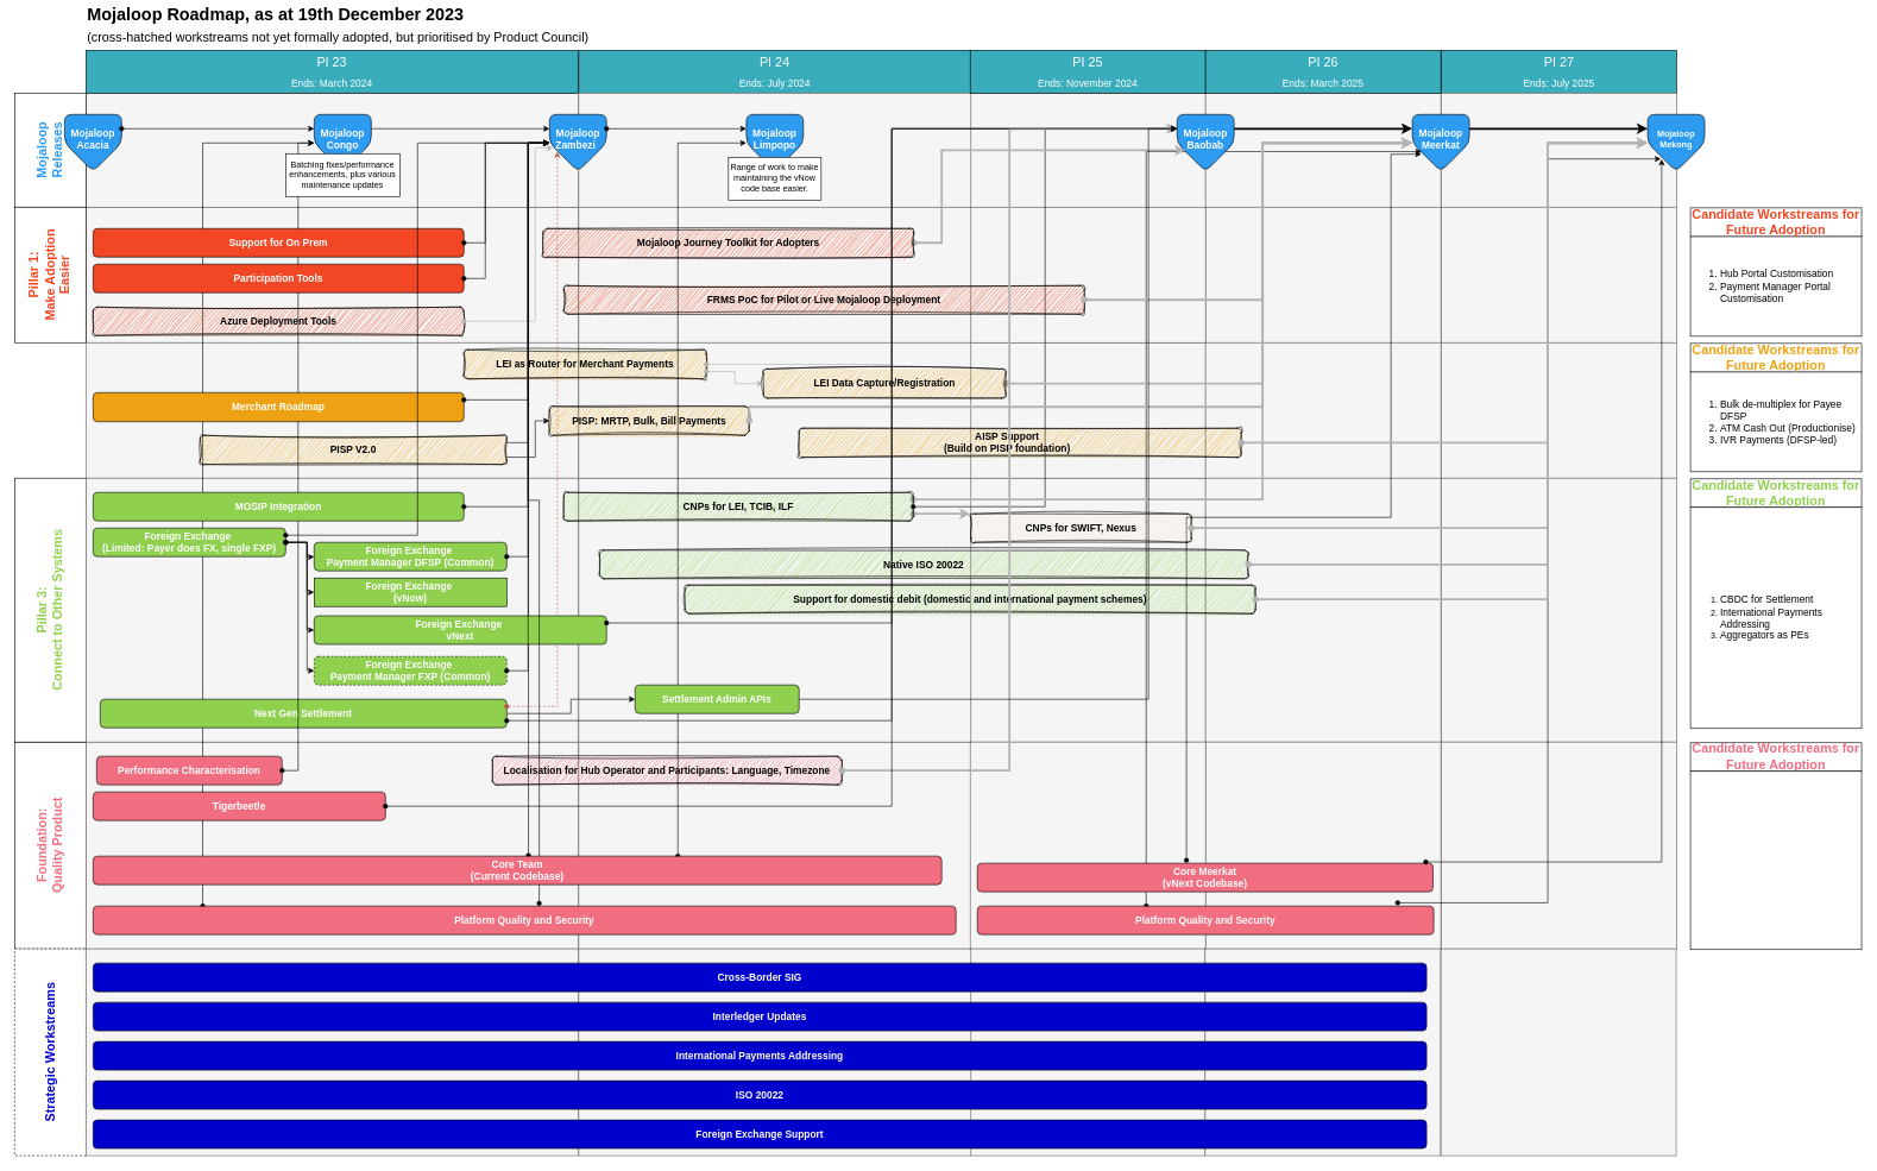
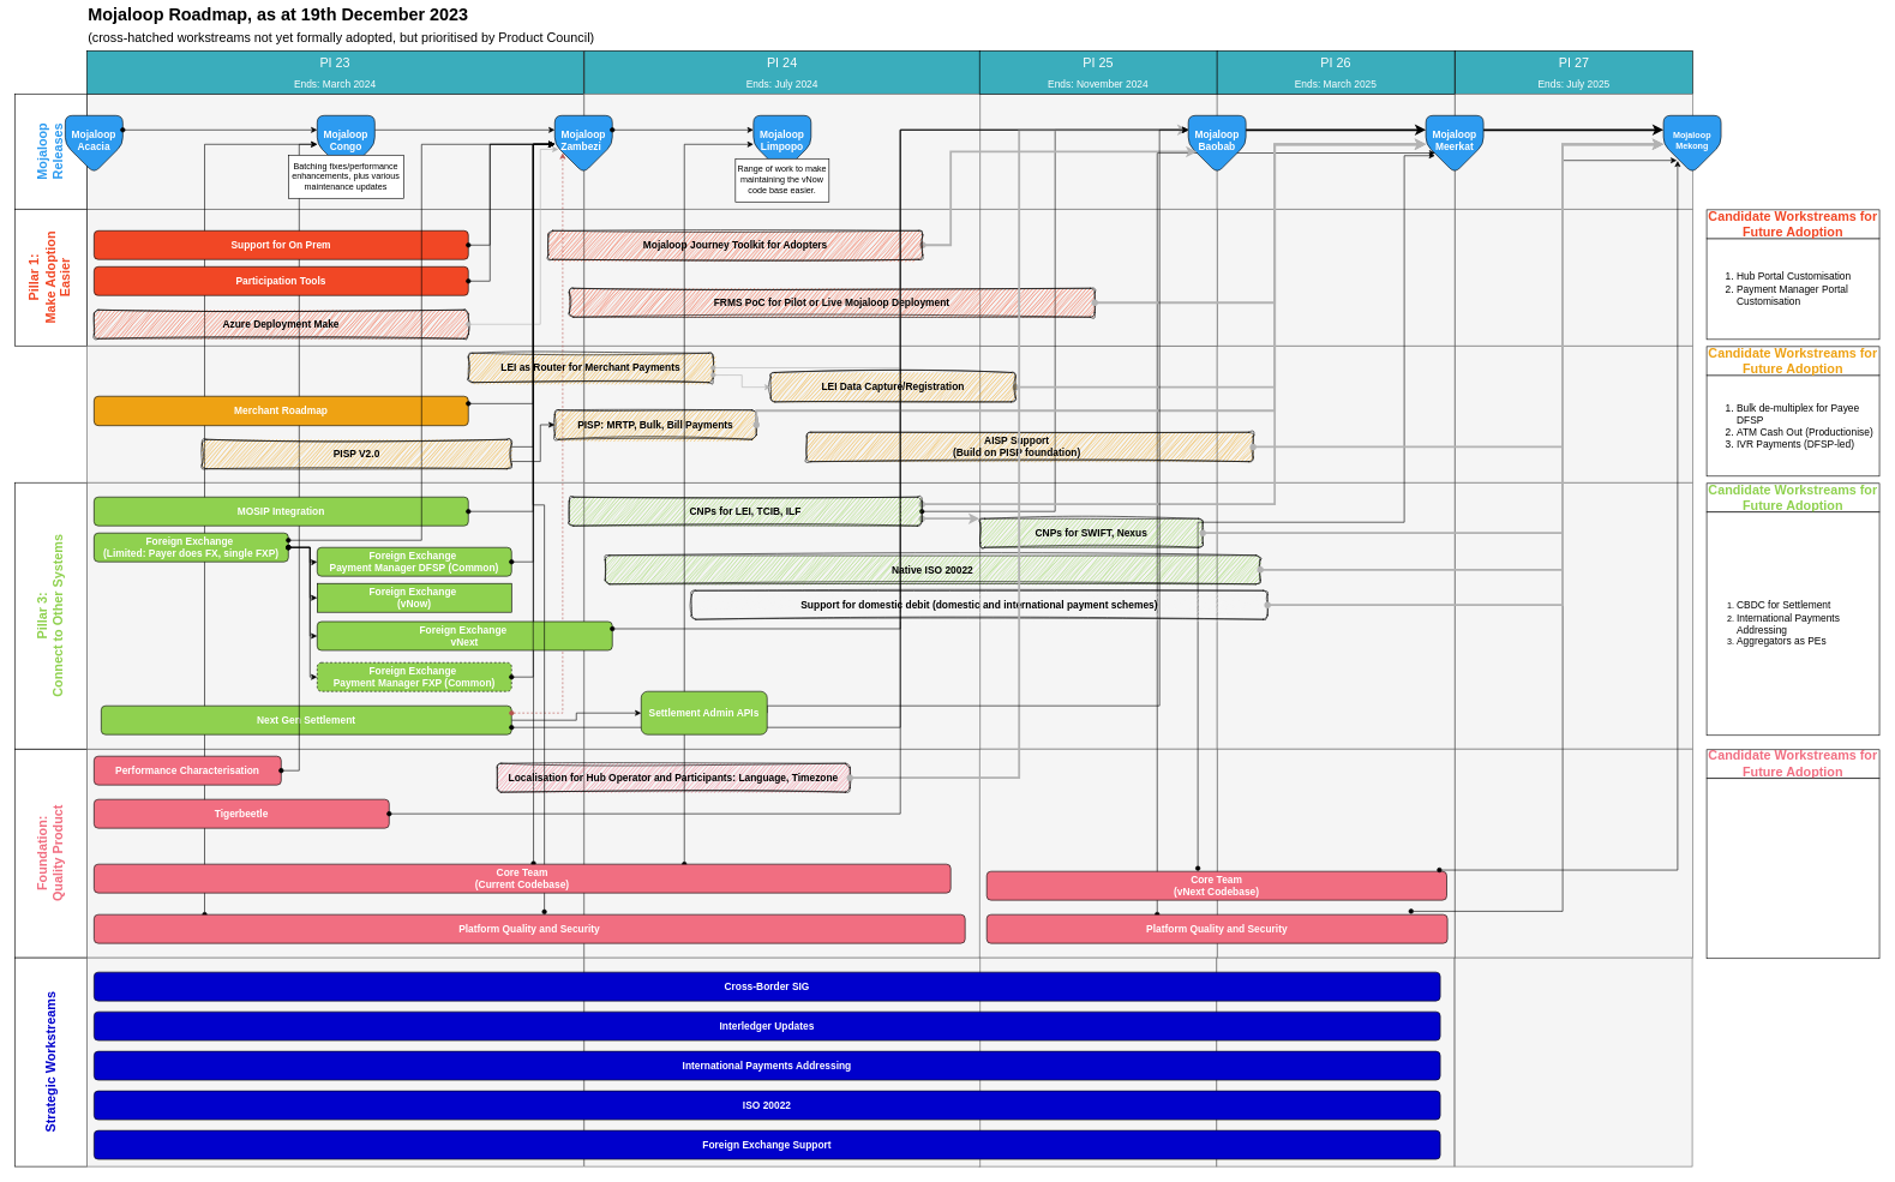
- <mxCell id="93" value="&lt;font style=&quot;font-size: 14px;&quot;&gt;&lt;b style=&quot;font-size: 14px;&quot;&gt;Azure Deployment Tools&lt;/b&gt;&lt;/font&gt;" style="rounded=1;whiteSpace=wrap;html=1;fillColor=#F14725;fontSize=14;gradientColor=none;glass=0;shadow=0;sketch=1;curveFitting=1;jiggle=2;fontColor=#000000;" vertex="1" parent="1"><mxGeometry x="130" y="430" width="520" height="40" as="geometry" /></mxCell>
+ <mxCell id="93" value="&lt;font style=&quot;font-size: 14px;&quot;&gt;&lt;b style=&quot;font-size: 14px;&quot;&gt;Azure Deployment Make&lt;/b&gt;&lt;/font&gt;" style="rounded=1;whiteSpace=wrap;html=1;fillColor=#F14725;fontSize=14;gradientColor=none;glass=0;shadow=0;sketch=1;curveFitting=1;jiggle=2;fontColor=#000000;" vertex="1" parent="1"><mxGeometry x="130" y="430" width="520" height="40" as="geometry" /></mxCell>
- <mxCell id="91" value="&lt;font style=&quot;font-size: 14px;&quot;&gt;&lt;b style=&quot;font-size: 14px;&quot;&gt;CNPs for SWIFT, Nexus&lt;br style=&quot;font-size: 14px;&quot;&gt;&lt;/b&gt;&lt;/font&gt;" style="rounded=1;whiteSpace=wrap;html=1;fillColor=#ffe6cc;fontSize=14;sketch=1;curveFitting=1;jiggle=2;fontColor=#000000;" vertex="1" parent="1"><mxGeometry x="1361" y="720" width="309" height="40" as="geometry" /></mxCell>
+ <mxCell id="91" value="&lt;font style=&quot;font-size: 14px;&quot;&gt;&lt;b style=&quot;font-size: 14px;&quot;&gt;CNPs for SWIFT, Nexus&lt;br style=&quot;font-size: 14px;&quot;&gt;&lt;/b&gt;&lt;/font&gt;" style="rounded=1;whiteSpace=wrap;html=1;fillColor=#8FD14F;fontSize=14;sketch=1;curveFitting=1;jiggle=2;fontColor=#000000;" vertex="1" parent="1"><mxGeometry x="1361" y="720" width="309" height="40" as="geometry" /></mxCell>
- <mxCell id="94" value="&lt;font style=&quot;font-size: 14px;&quot;&gt;&lt;b style=&quot;font-size: 14px;&quot;&gt;Support for domestic debit (domestic and international payment schemes)&lt;br style=&quot;font-size: 14px;&quot;&gt;&lt;/b&gt;&lt;/font&gt;" style="rounded=1;whiteSpace=wrap;html=1;fillColor=#8FD14F;fontSize=14;sketch=1;curveFitting=1;jiggle=2;fontColor=#000000;" vertex="1" parent="1"><mxGeometry x="960" y="820" width="800" height="40" as="geometry" /></mxCell>
+ <mxCell id="94" value="&lt;font style=&quot;font-size: 14px;&quot;&gt;&lt;b style=&quot;font-size: 14px;&quot;&gt;Support for domestic debit (domestic and international payment schemes)&lt;br style=&quot;font-size: 14px;&quot;&gt;&lt;/b&gt;&lt;/font&gt;" style="rounded=1;whiteSpace=wrap;html=1;fillColor=#f5f5f5;fontSize=14;sketch=1;curveFitting=1;jiggle=2;fontColor=#000000;" vertex="1" parent="1"><mxGeometry x="960" y="820" width="800" height="40" as="geometry" /></mxCell>
- <mxCell id="143" value="&lt;font color=&quot;#ffffff&quot; style=&quot;font-size: 14px;&quot;&gt;&lt;b style=&quot;font-size: 14px;&quot;&gt;Settlement Admin APIs&lt;br style=&quot;font-size: 14px;&quot;&gt;&lt;/b&gt;&lt;/font&gt;" style="rounded=1;whiteSpace=wrap;html=1;fillColor=#8FD14F;fontSize=14;" vertex="1" parent="1"><mxGeometry x="890" y="960" width="230" height="40" as="geometry" /></mxCell>
+ <mxCell id="143" value="&lt;font color=&quot;#ffffff&quot; style=&quot;font-size: 14px;&quot;&gt;&lt;b style=&quot;font-size: 14px;&quot;&gt;Settlement Admin APIs&lt;br style=&quot;font-size: 14px;&quot;&gt;&lt;/b&gt;&lt;/font&gt;" style="rounded=1;whiteSpace=wrap;html=1;fillColor=#8FD14F;fontSize=14;" vertex="1" parent="1"><mxGeometry x="890" y="960" width="175" height="60" as="geometry" /></mxCell>
- <mxCell id="57" value="&lt;font color=&quot;#ffffff&quot; style=&quot;font-size: 14px;&quot;&gt;&lt;b style=&quot;font-size: 14px;&quot;&gt;Performance Characterisation&lt;/b&gt;&lt;/font&gt;" style="rounded=1;whiteSpace=wrap;html=1;fillColor=#F16E81;fontSize=14;" vertex="1" parent="1"><mxGeometry x="135" y="1060" width="260" height="40" as="geometry" /></mxCell>
+ <mxCell id="57" value="&lt;font color=&quot;#ffffff&quot; style=&quot;font-size: 14px;&quot;&gt;&lt;b style=&quot;font-size: 14px;&quot;&gt;Performance Characterisation&lt;/b&gt;&lt;/font&gt;" style="rounded=1;whiteSpace=wrap;html=1;fillColor=#F16E81;fontSize=14;" vertex="1" parent="1"><mxGeometry x="130" y="1050" width="260" height="40" as="geometry" /></mxCell>
- <mxCell id="56" value="&lt;font color=&quot;#ffffff&quot; style=&quot;font-size: 14px;&quot;&gt;&lt;b style=&quot;font-size: 14px;&quot;&gt;Core Meerkat&lt;br style=&quot;font-size: 14px;&quot;&gt;(vNext Codebase)&lt;br style=&quot;font-size: 14px;&quot;&gt;&lt;/b&gt;&lt;/font&gt;" style="rounded=1;whiteSpace=wrap;html=1;fillColor=#F16E81;fontSize=14;" vertex="1" parent="1"><mxGeometry x="1370" y="1210" width="639" height="40" as="geometry" /></mxCell>
+ <mxCell id="56" value="&lt;font color=&quot;#ffffff&quot; style=&quot;font-size: 14px;&quot;&gt;&lt;b style=&quot;font-size: 14px;&quot;&gt;Core Team&lt;br style=&quot;font-size: 14px;&quot;&gt;(vNext Codebase)&lt;br style=&quot;font-size: 14px;&quot;&gt;&lt;/b&gt;&lt;/font&gt;" style="rounded=1;whiteSpace=wrap;html=1;fillColor=#F16E81;fontSize=14;" vertex="1" parent="1"><mxGeometry x="1370" y="1210" width="639" height="40" as="geometry" /></mxCell>
- <mxCell id="79" value="&lt;font color=&quot;#0000cc&quot;&gt;Strategic Workstreams&lt;/font&gt;" style="rounded=0;whiteSpace=wrap;html=1;fontSize=18;fontStyle=1;startSize=100;horizontal=0;fontColor=#F16E81;movable=0;resizable=0;rotatable=0;deletable=0;editable=0;locked=1;connectable=0;dashed=1;" vertex="1" parent="1"><mxGeometry x="20" y="1330" width="100" height="290" as="geometry" /></mxCell>
+ <mxCell id="79" value="&lt;font color=&quot;#0000cc&quot;&gt;Strategic Workstreams&lt;/font&gt;" style="rounded=0;whiteSpace=wrap;html=1;fontSize=18;fontStyle=1;startSize=100;horizontal=0;fontColor=#F16E81;movable=0;resizable=0;rotatable=0;deletable=0;editable=0;locked=1;connectable=0;" vertex="1" parent="1"><mxGeometry x="20" y="1330" width="100" height="290" as="geometry" /></mxCell>
